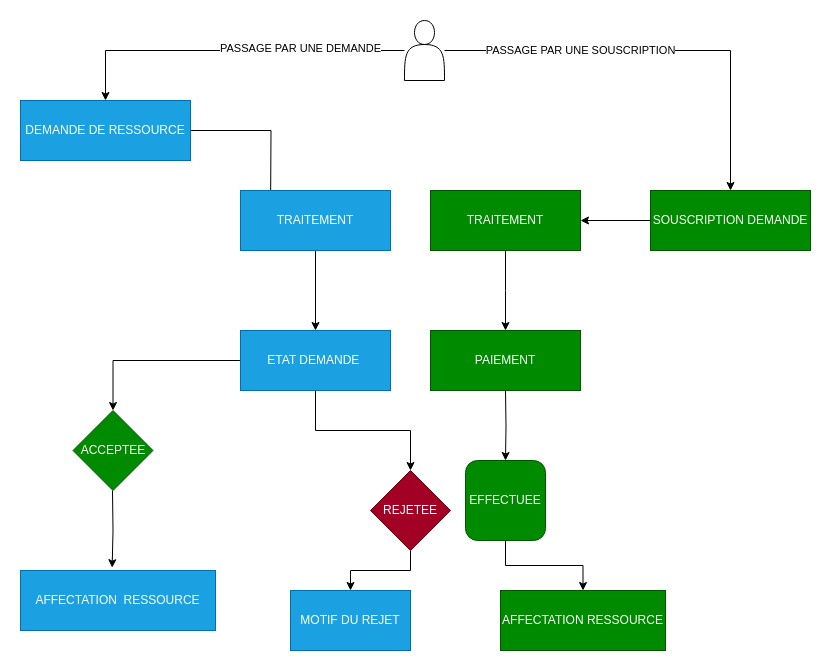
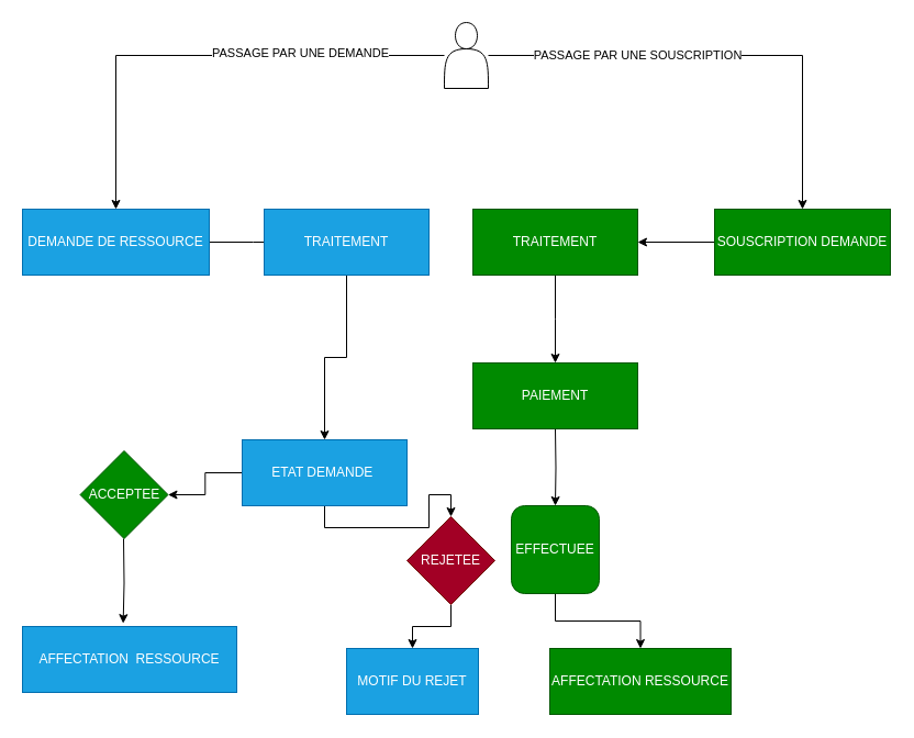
- <mxCell id="9" value="DEMANDE DE RESSOURCE" style="whiteSpace=wrap;html=1;fillColor=#1ba1e2;strokeColor=#006EAF;fontColor=#ffffff;" parent="1" vertex="1"><mxGeometry x="20" y="100" width="170" height="60" as="geometry" /></mxCell>
+ <mxCell id="9" value="DEMANDE DE RESSOURCE" style="whiteSpace=wrap;html=1;fillColor=#1ba1e2;strokeColor=#006EAF;fontColor=#ffffff;" parent="1" vertex="1"><mxGeometry x="20" y="190" width="170" height="60" as="geometry" /></mxCell>
- <mxCell id="17" value="ETAT DEMANDE&amp;nbsp;" style="whiteSpace=wrap;html=1;fillColor=#1ba1e2;strokeColor=#006EAF;fontColor=#ffffff;" parent="1" vertex="1"><mxGeometry x="240" y="330" width="150" height="60" as="geometry" /></mxCell>
+ <mxCell id="17" value="ETAT DEMANDE&amp;nbsp;" style="whiteSpace=wrap;html=1;fillColor=#1ba1e2;strokeColor=#006EAF;fontColor=#ffffff;" parent="1" vertex="1"><mxGeometry x="220" y="400" width="150" height="60" as="geometry" /></mxCell>
- <mxCell id="21" value="MOTIF DU REJET" style="whiteSpace=wrap;html=1;fillColor=#1ba1e2;strokeColor=#006EAF;fontColor=#ffffff;" parent="1" vertex="1"><mxGeometry x="290" y="590" width="120" height="60" as="geometry" /></mxCell>
+ <mxCell id="21" value="MOTIF DU REJET" style="whiteSpace=wrap;html=1;fillColor=#1ba1e2;strokeColor=#006EAF;fontColor=#ffffff;" parent="1" vertex="1"><mxGeometry x="315" y="590" width="120" height="60" as="geometry" /></mxCell>
